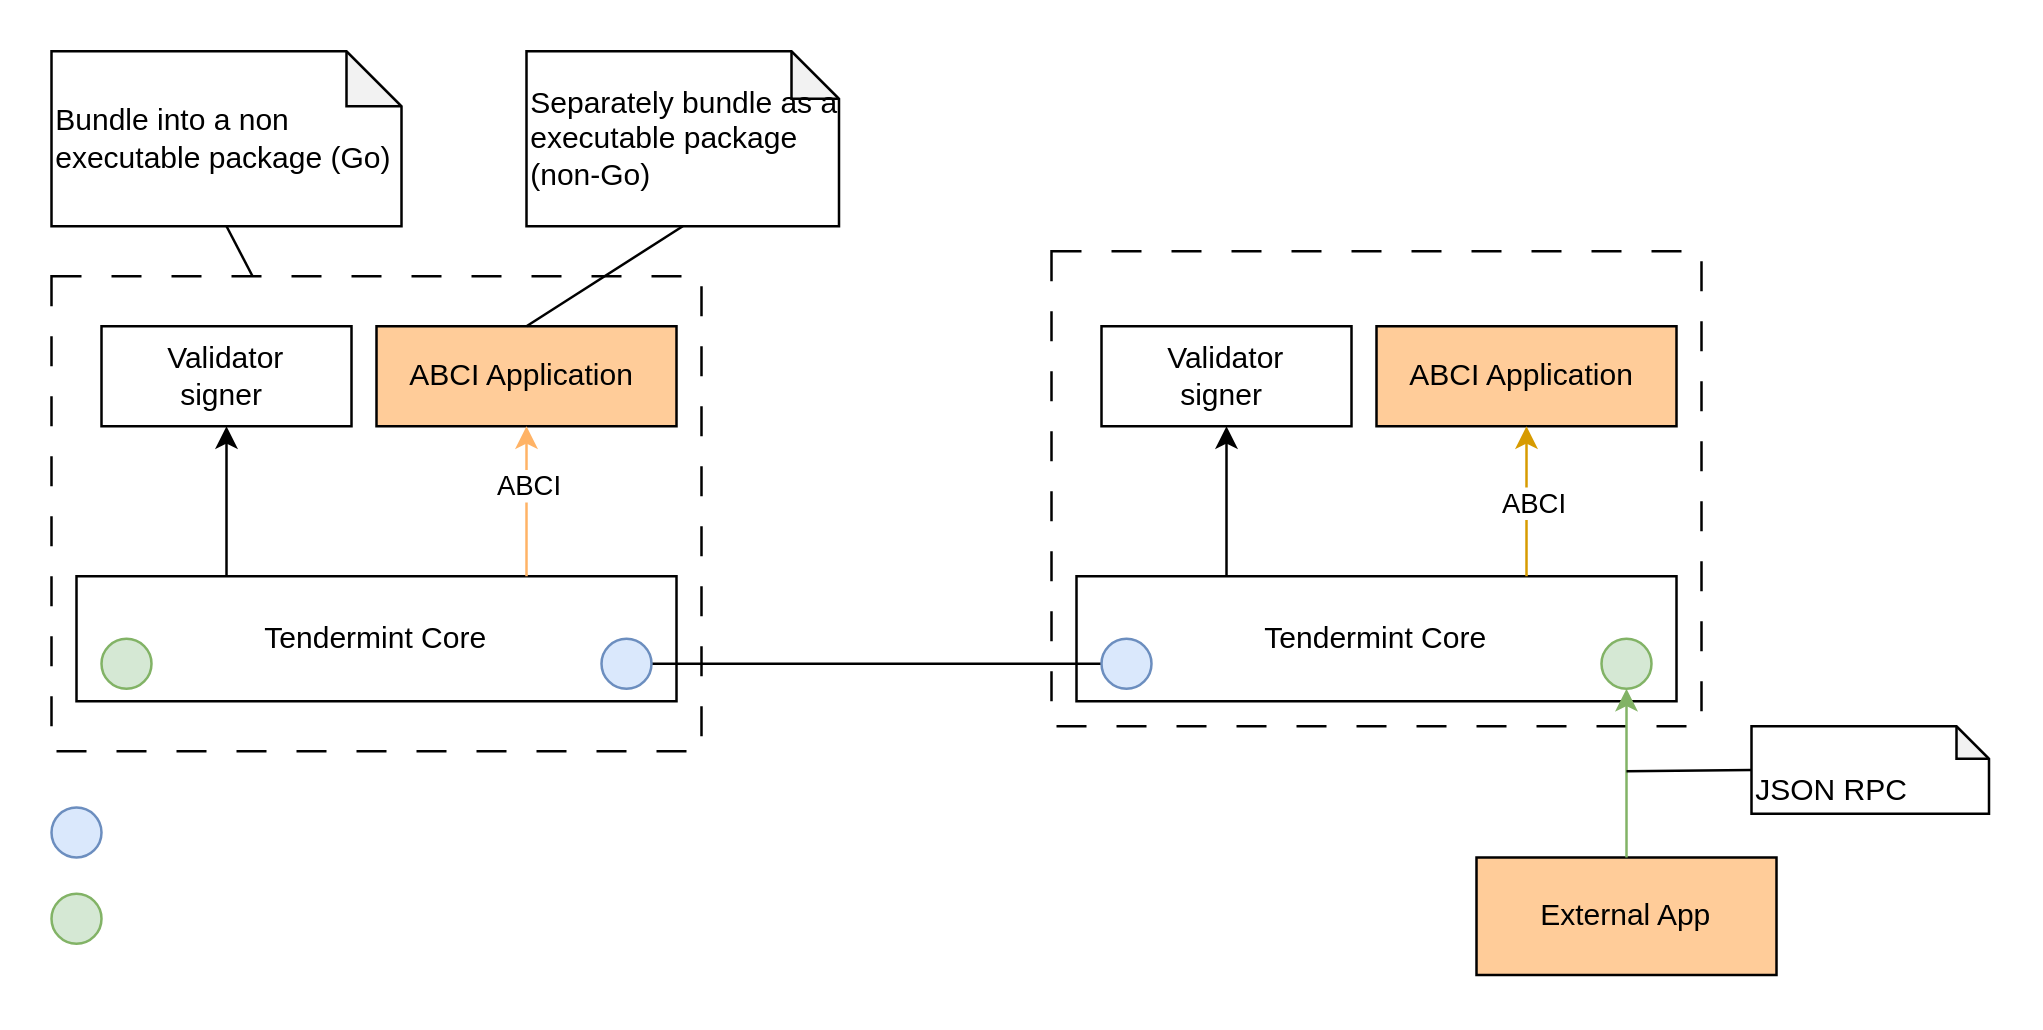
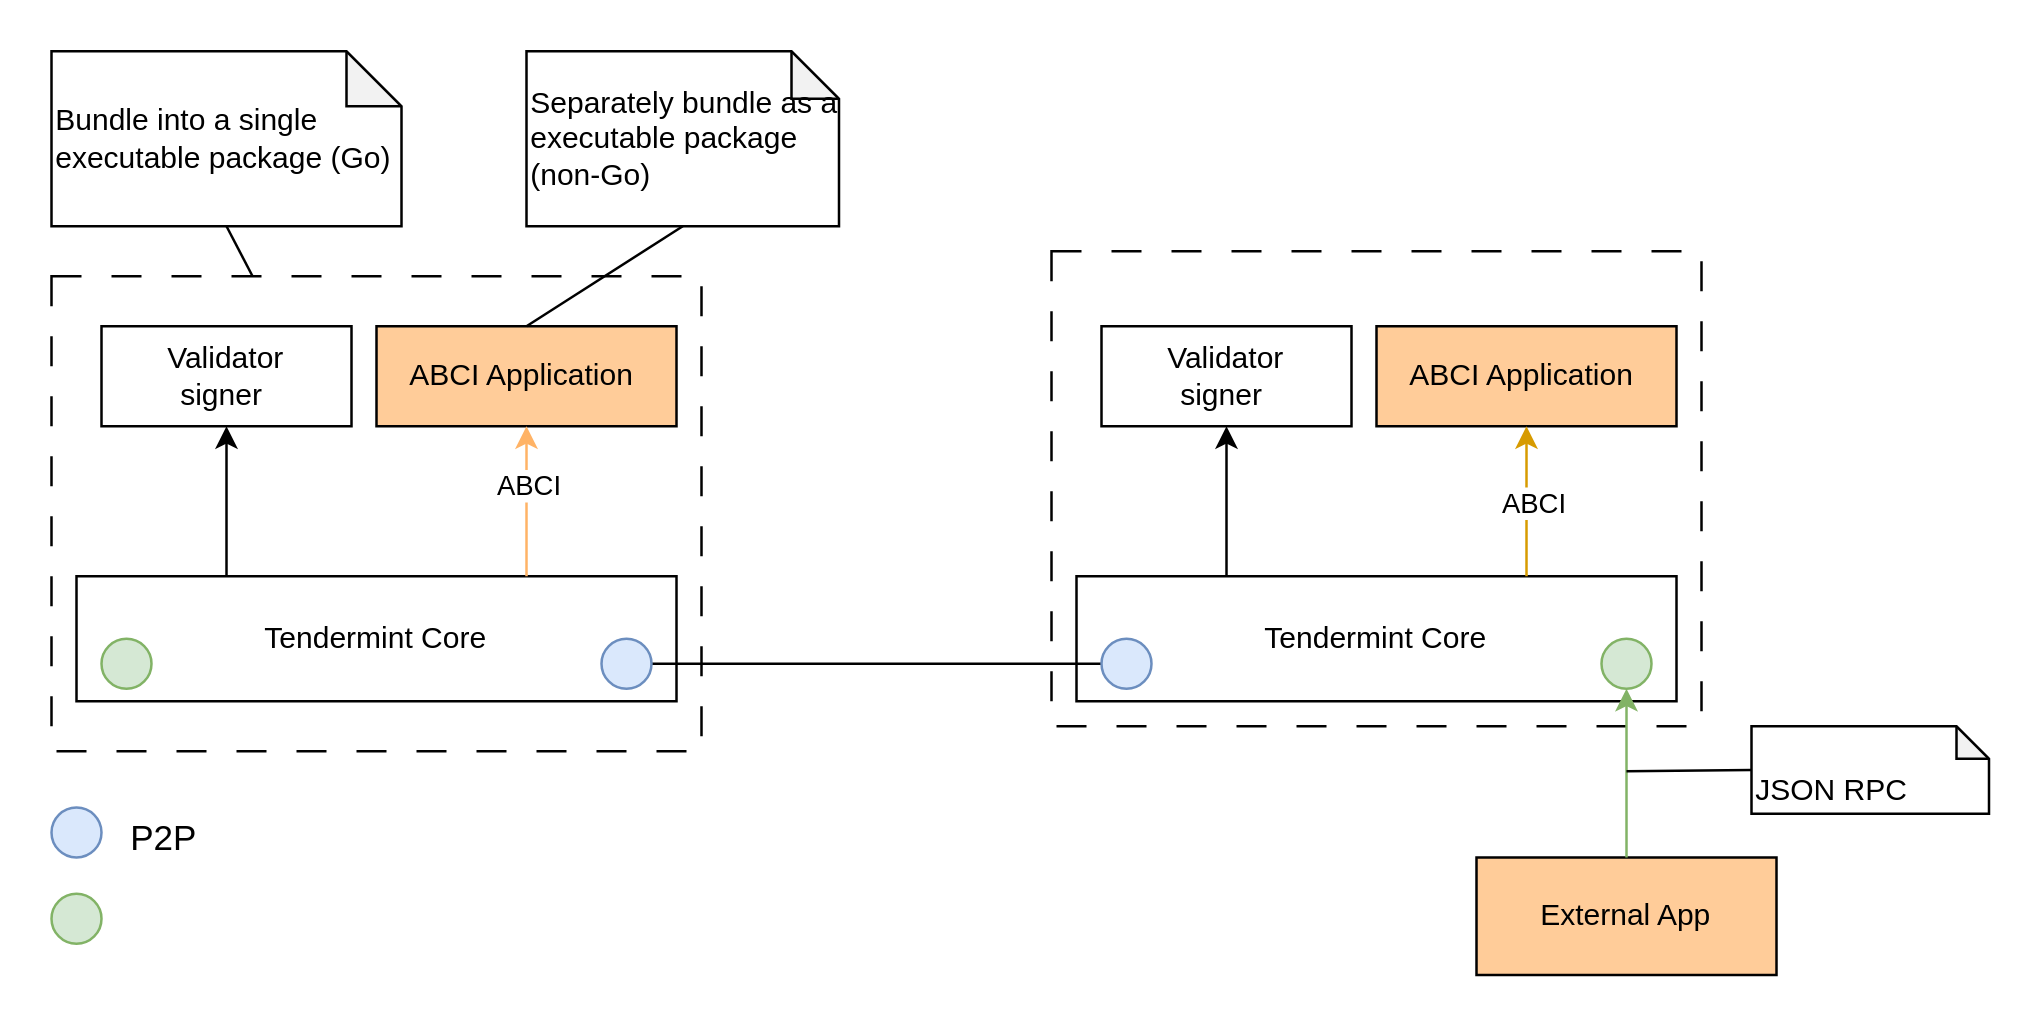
- <mxCell id="27" value="&lt;span style=&quot;&quot;&gt;Bundle into a non executable package (Go)&lt;/span&gt;" style="shape=note;whiteSpace=wrap;html=1;backgroundOutline=1;darkOpacity=0.05;align=left;size=22;verticalAlign=middle;" vertex="1" parent="1"><mxGeometry x="20" y="20" width="140" height="70" as="geometry" /></mxCell>
+ <mxCell id="27" value="&lt;span style=&quot;&quot;&gt;Bundle into a single executable package (Go)&lt;/span&gt;" style="shape=note;whiteSpace=wrap;html=1;backgroundOutline=1;darkOpacity=0.05;align=left;size=22;verticalAlign=middle;" vertex="1" parent="1"><mxGeometry x="20" y="20" width="140" height="70" as="geometry" /></mxCell>
+ <mxCell id="18" value="P2P" style="text;strokeColor=none;fillColor=none;html=1;fontSize=14;fontStyle=0;verticalAlign=middle;align=left;" vertex="1" parent="1"><mxGeometry x="50" y="322.5" width="50" height="25" as="geometry" /></mxCell>
